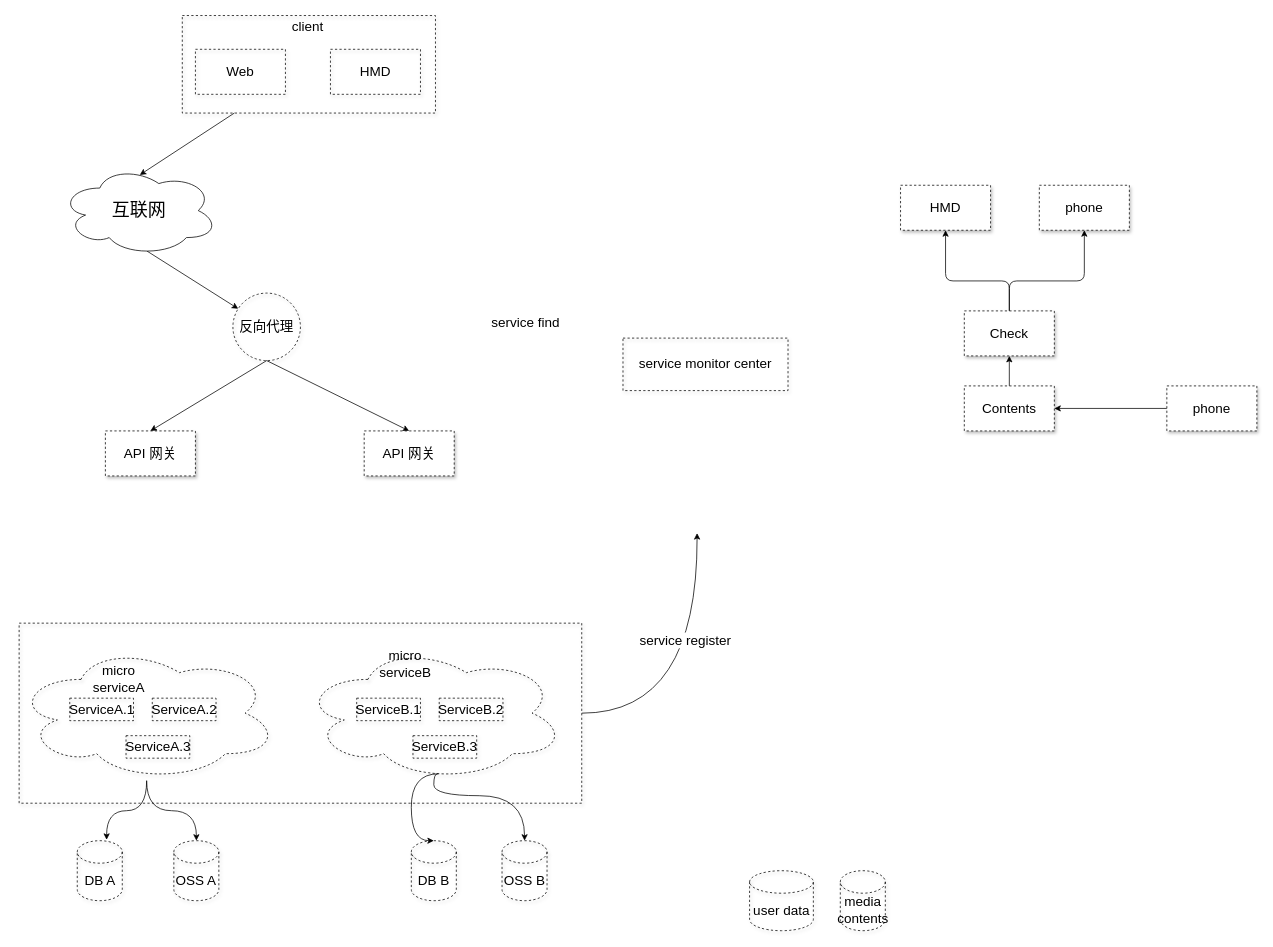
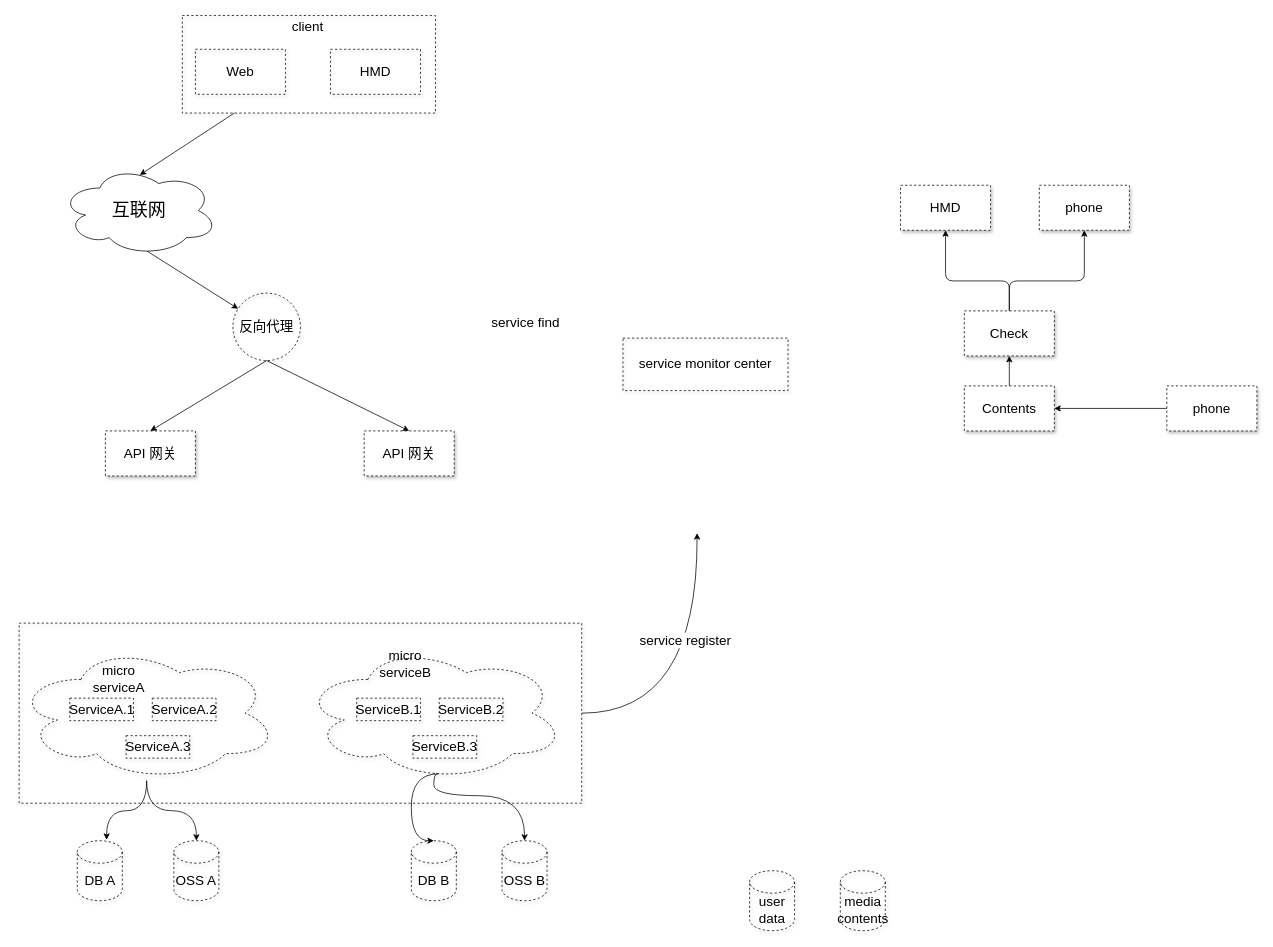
- <mxCell id="44" value="user data" style="shape=cylinder3;whiteSpace=wrap;html=1;boundedLbl=1;backgroundOutline=1;size=15;shadow=1;dashed=1;strokeColor=default;fontSize=18;fillColor=none;" vertex="1" parent="1"><mxGeometry x="998.75" y="1160" width="85" height="80" as="geometry" /></mxCell>
+ <mxCell id="44" value="user data" style="shape=cylinder3;whiteSpace=wrap;html=1;boundedLbl=1;backgroundOutline=1;size=15;shadow=1;dashed=1;strokeColor=default;fontSize=18;fillColor=none;" vertex="1" parent="1"><mxGeometry x="998.75" y="1160" width="60" height="80" as="geometry" /></mxCell>
